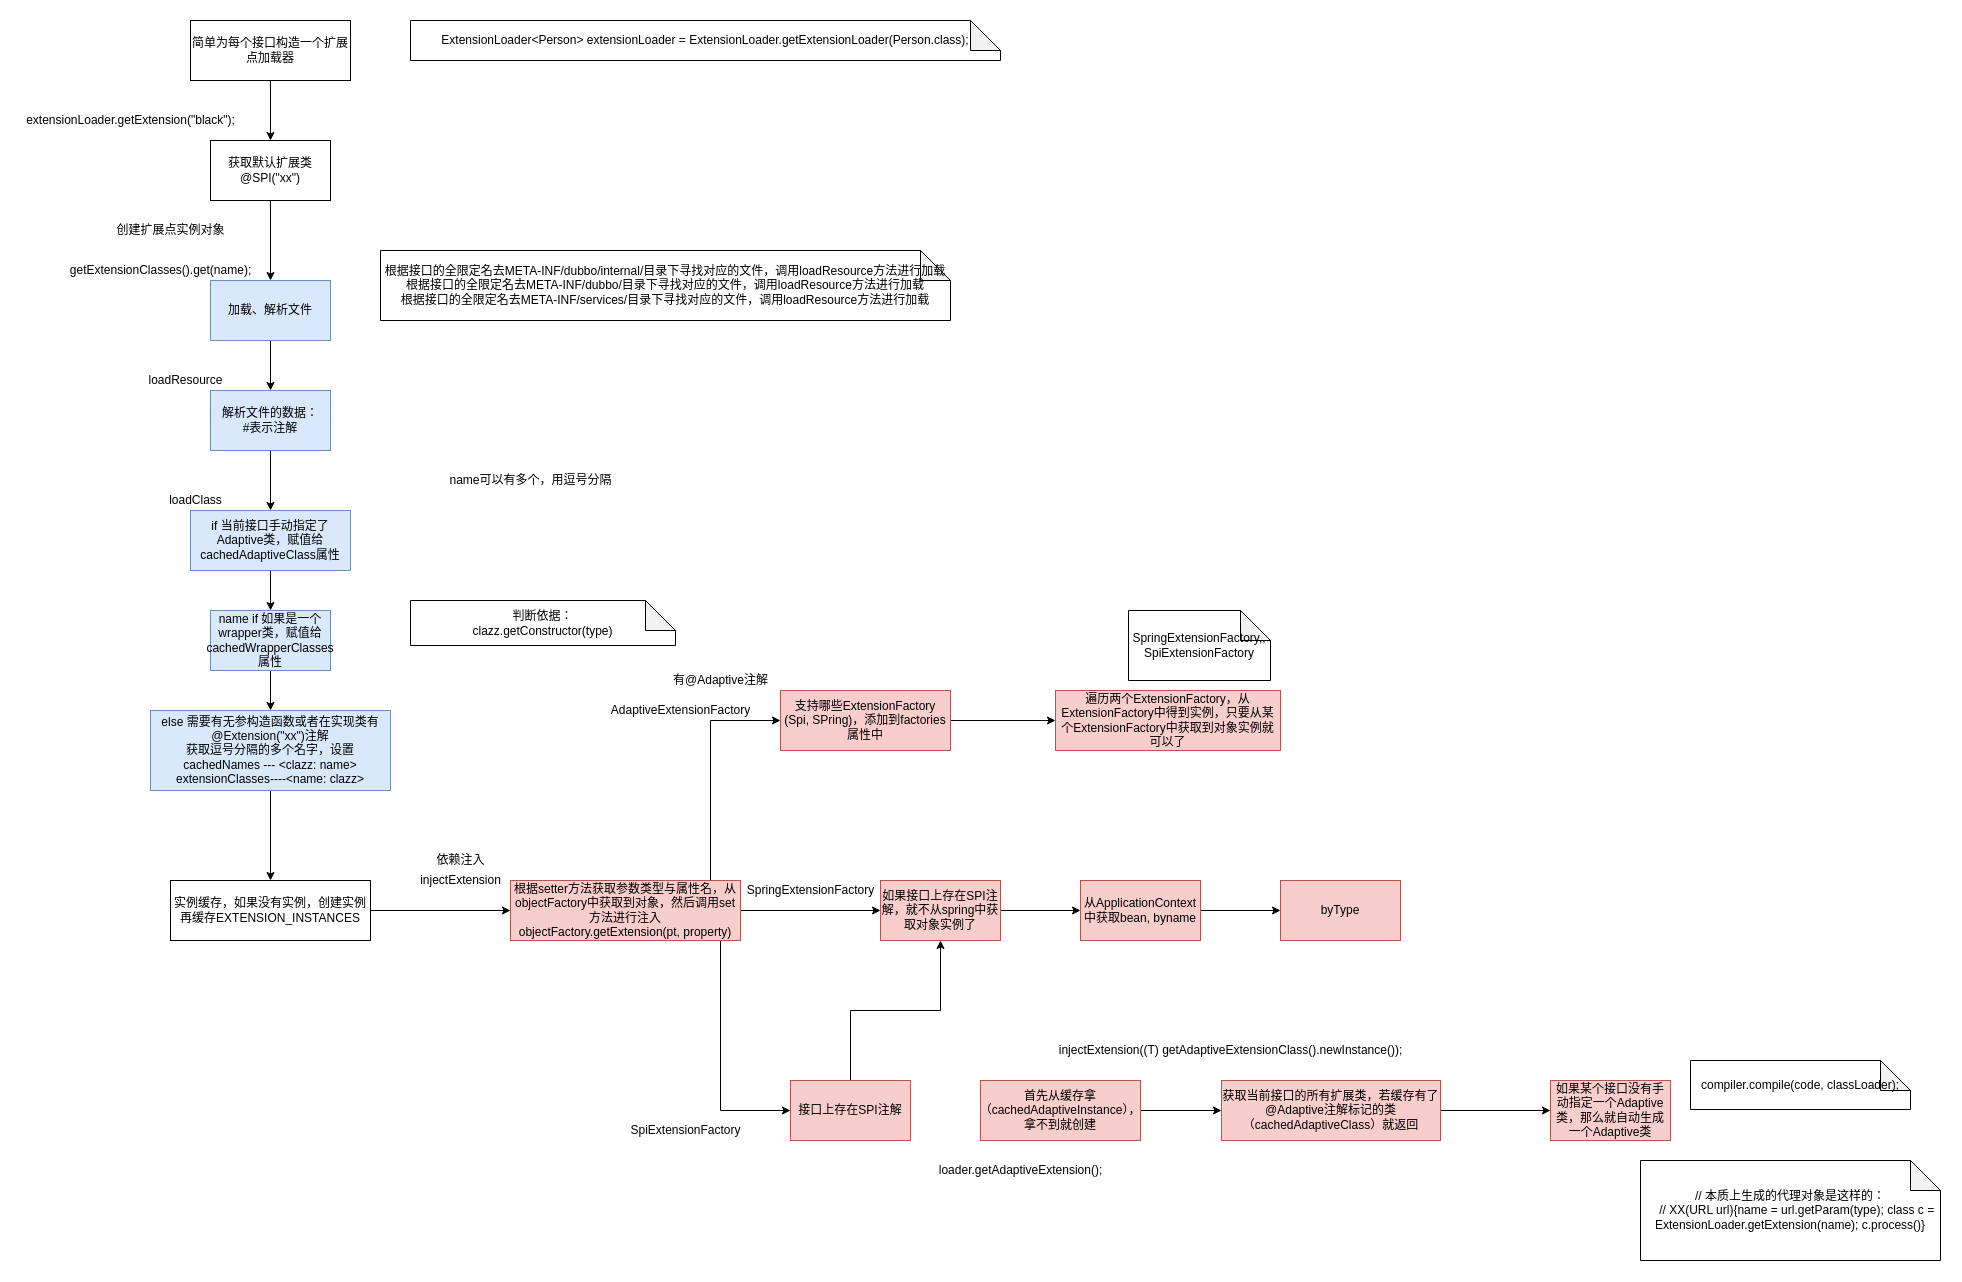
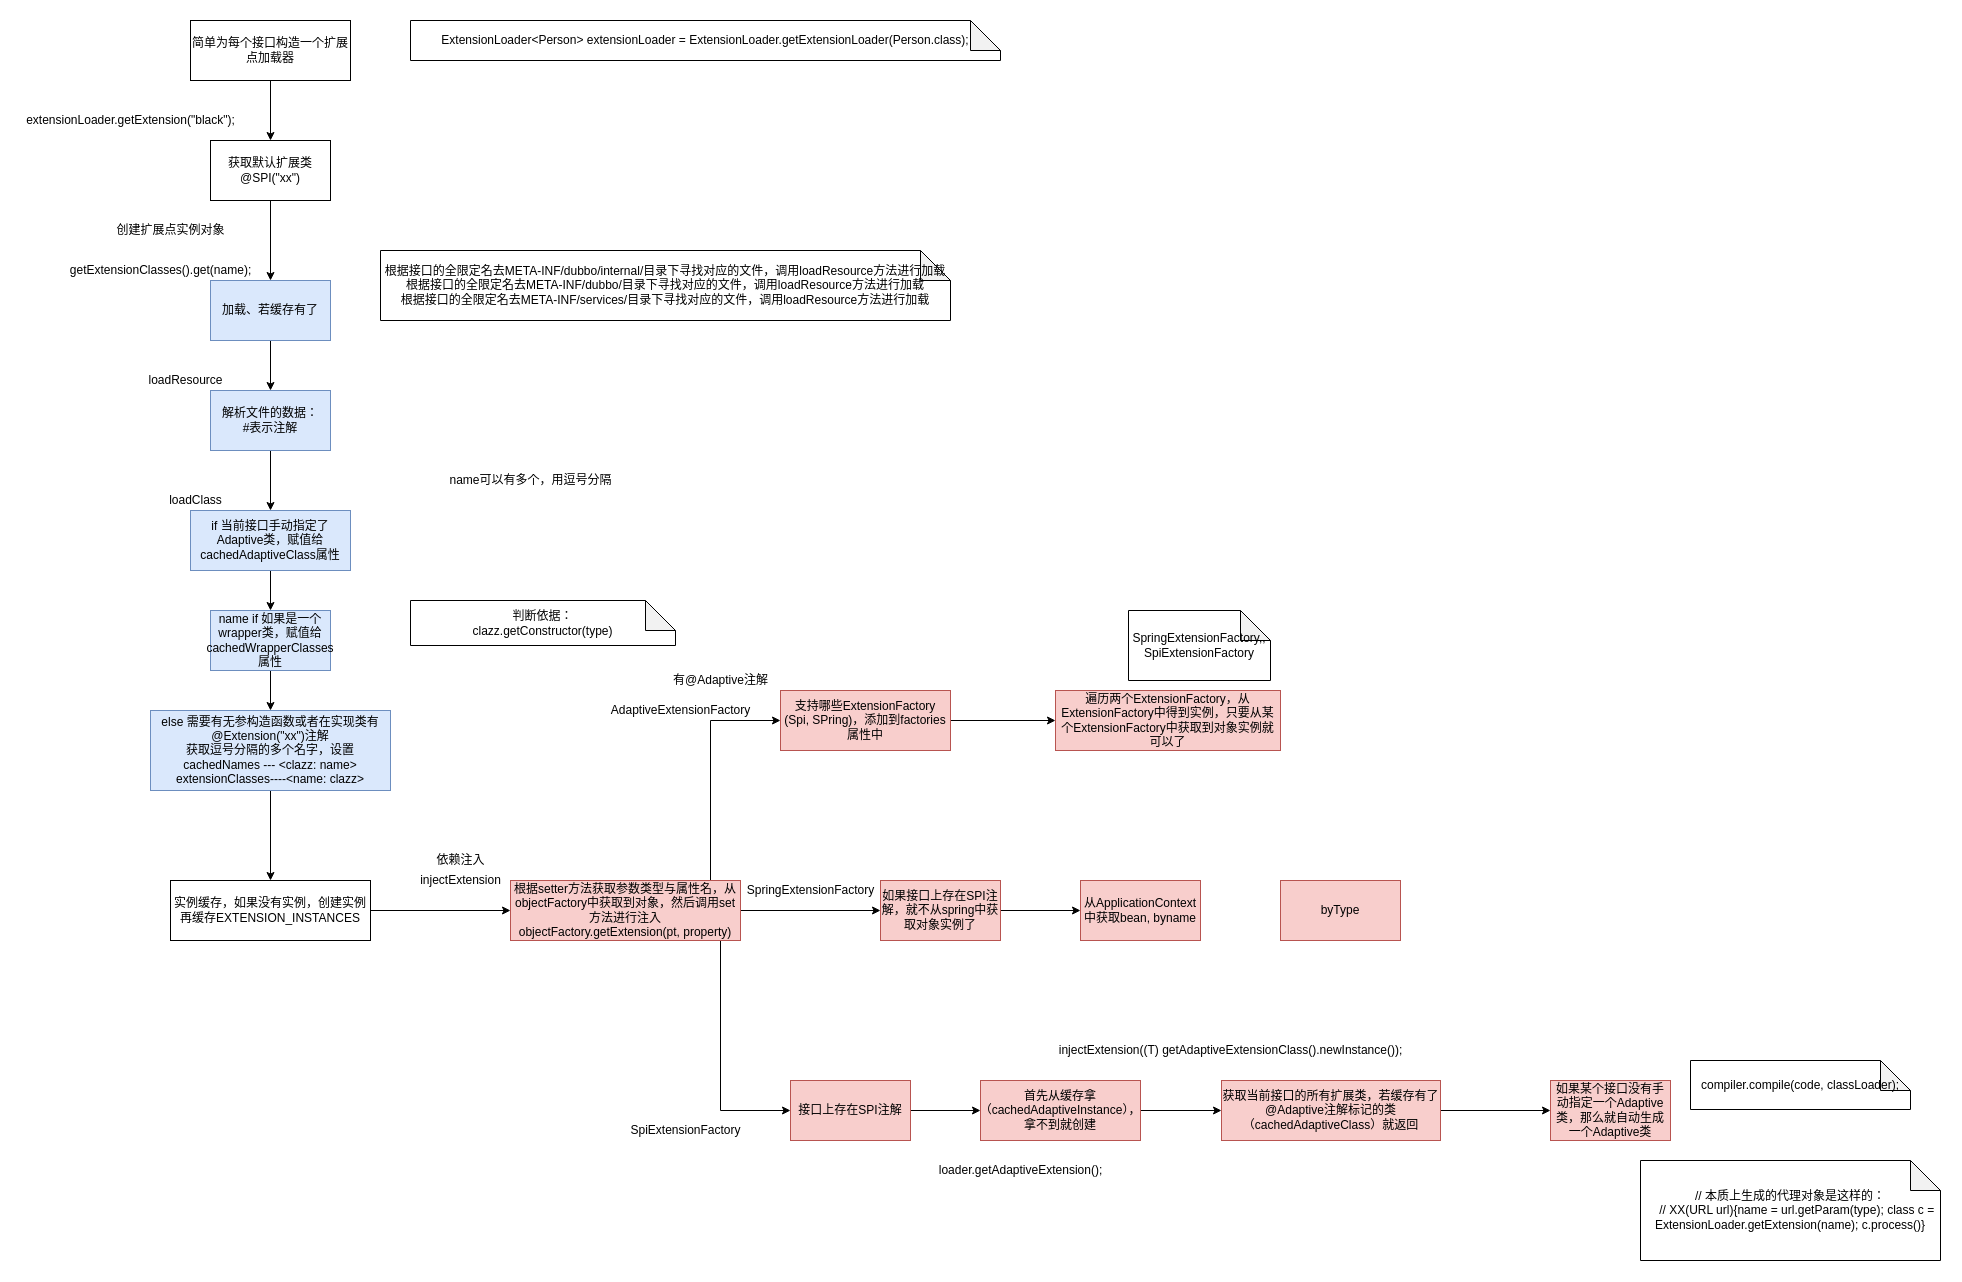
- <mxCell id="9" value="加载、解析文件" style="whiteSpace=wrap;html=1;rounded=0;fillColor=#dae8fc;strokeColor=#6c8ebf;" vertex="1" parent="1"><mxGeometry x="210" y="280" width="120" height="60" as="geometry" /></mxCell>
+ <mxCell id="9" value="加载、若缓存有了" style="whiteSpace=wrap;html=1;rounded=0;fillColor=#dae8fc;strokeColor=#6c8ebf;" vertex="1" parent="1"><mxGeometry x="210" y="280" width="120" height="60" as="geometry" /></mxCell>
- <mxCell id="42" value="" style="edgeStyle=orthogonalEdgeStyle;rounded=0;orthogonalLoop=1;jettySize=auto;html=1;" edge="1" parent="1" source="43" target="44"><mxGeometry relative="1" as="geometry" /></mxCell>
- <mxCell id="45" value="" style="edgeStyle=orthogonalEdgeStyle;rounded=0;orthogonalLoop=1;jettySize=auto;html=1;" edge="1" parent="1" source="46" target="39"><mxGeometry relative="1" as="geometry" /></mxCell>
+ <mxCell id="45" value="" style="edgeStyle=orthogonalEdgeStyle;rounded=0;orthogonalLoop=1;jettySize=auto;html=1;" edge="1" parent="1" source="46" target="49"><mxGeometry relative="1" as="geometry" /></mxCell>
